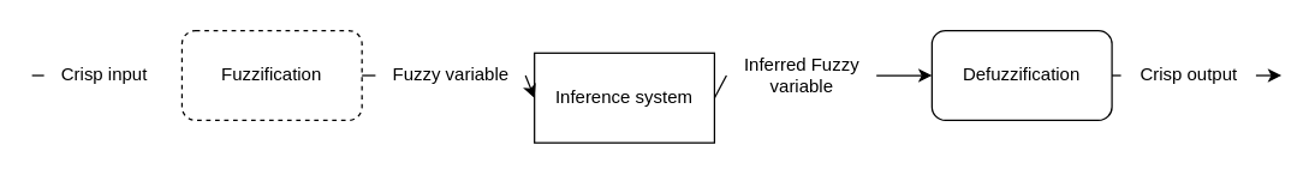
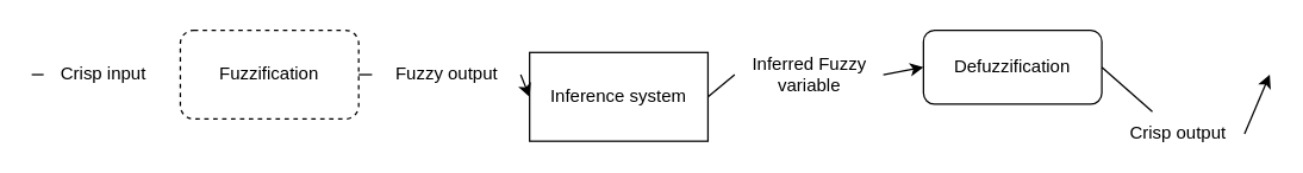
- <mxCell id="9" value="Fuzzy variable" style="text;html=1;align=center;verticalAlign=middle;resizable=0;points=[];autosize=1;strokeColor=none;fillColor=none;" vertex="1" parent="1"><mxGeometry x="249" y="35" width="100" height="30" as="geometry" /></mxCell>
+ <mxCell id="9" value="Fuzzy output" style="text;html=1;align=center;verticalAlign=middle;resizable=0;points=[];autosize=1;strokeColor=none;fillColor=none;" vertex="1" parent="1"><mxGeometry x="249" y="35" width="100" height="30" as="geometry" /></mxCell>
- <mxCell id="11" value="Inferred Fuzzy &lt;br&gt;variable" style="text;html=1;align=center;verticalAlign=middle;resizable=0;points=[];autosize=1;strokeColor=none;fillColor=none;" vertex="1" parent="1"><mxGeometry x="483" y="30" width="100" height="40" as="geometry" /></mxCell>
+ <mxCell id="11" value="Inferred Fuzzy &lt;br&gt;variable" style="text;html=1;align=center;verticalAlign=middle;resizable=0;points=[];autosize=1;strokeColor=none;fillColor=none;" vertex="1" parent="1"><mxGeometry x="493" y="30" width="100" height="40" as="geometry" /></mxCell>
- <mxCell id="4" value="Defuzzification" style="rounded=1;whiteSpace=wrap;html=1;" vertex="1" parent="1"><mxGeometry x="620" y="20" width="120" height="60" as="geometry" /></mxCell>
+ <mxCell id="4" value="Defuzzification" style="rounded=1;whiteSpace=wrap;html=1;" vertex="1" parent="1"><mxGeometry x="620" y="20" width="120" height="50" as="geometry" /></mxCell>
- <mxCell id="15" value="Crisp output" style="text;html=1;align=center;verticalAlign=middle;resizable=0;points=[];autosize=1;strokeColor=none;fillColor=none;" vertex="1" parent="1"><mxGeometry x="746" y="35" width="90" height="30" as="geometry" /></mxCell>
+ <mxCell id="15" value="Crisp output" style="text;html=1;align=center;verticalAlign=middle;resizable=0;points=[];autosize=1;strokeColor=none;fillColor=none;" vertex="1" parent="1"><mxGeometry x="746" y="75" width="90" height="30" as="geometry" /></mxCell>
